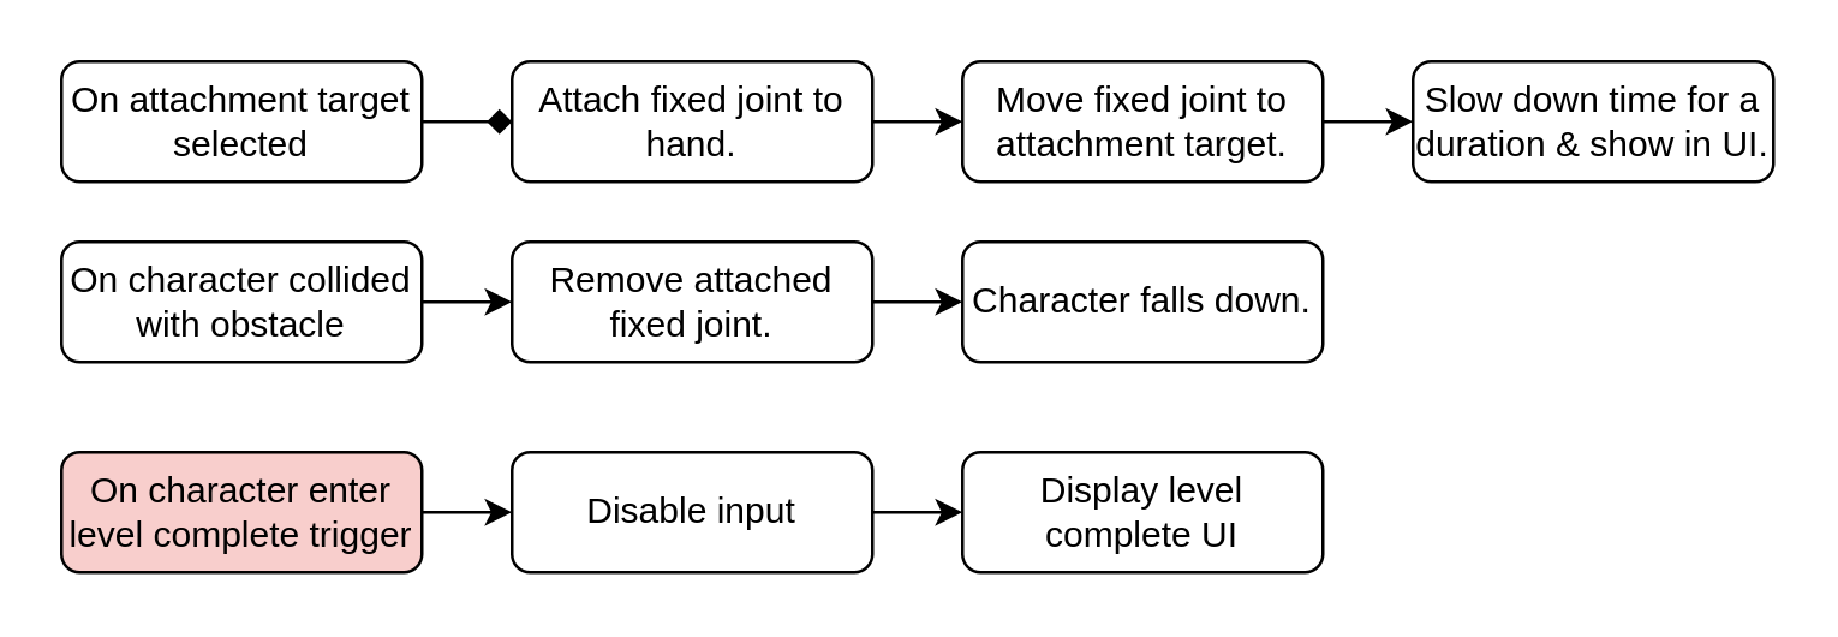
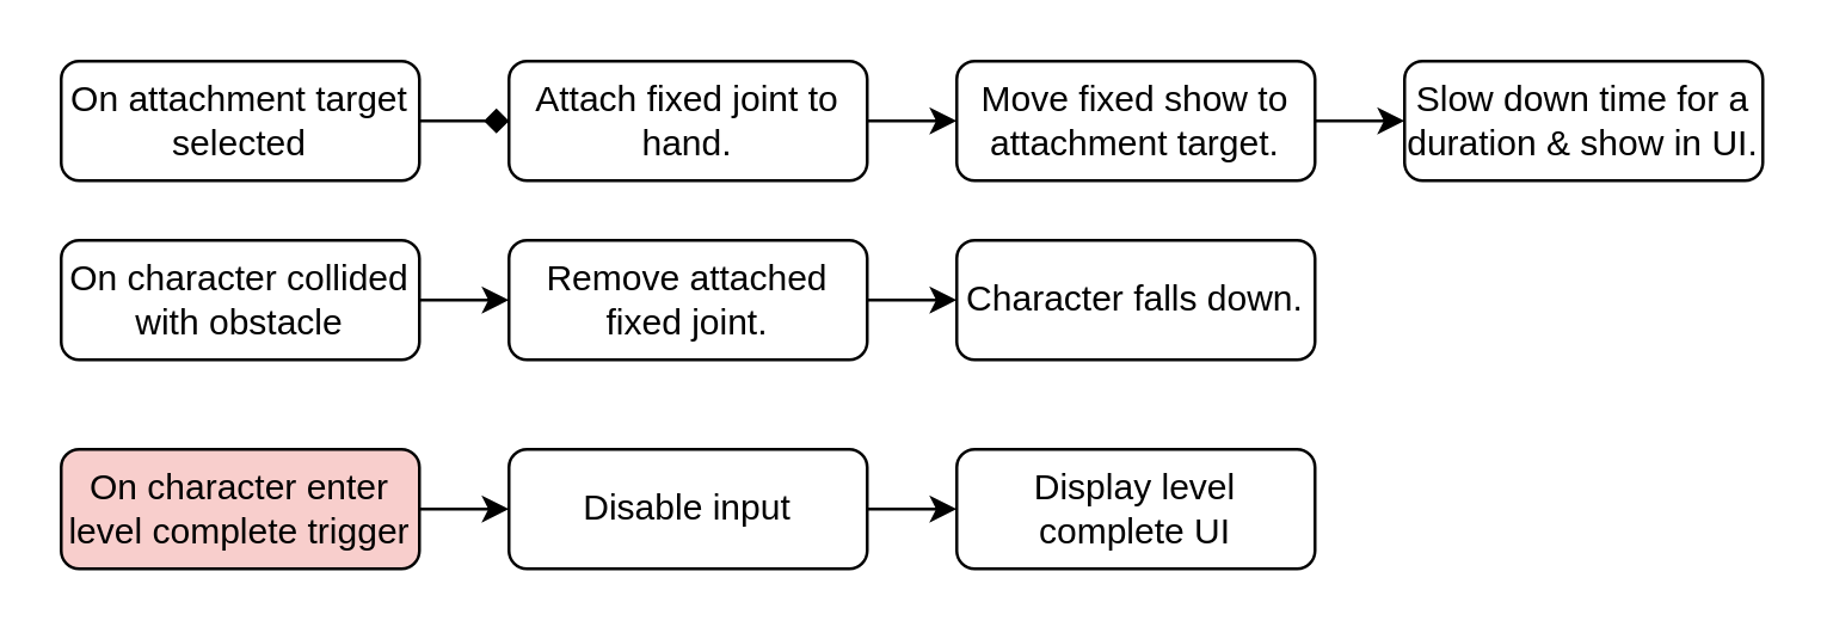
- <mxCell id="7" value="Move fixed joint to attachment target." style="rounded=1;whiteSpace=wrap;html=1;fontSize=12;glass=0;strokeWidth=1;shadow=0;" vertex="1" parent="1"><mxGeometry x="320" y="20" width="120" height="40" as="geometry" /></mxCell>
+ <mxCell id="7" value="Move fixed show to attachment target." style="rounded=1;whiteSpace=wrap;html=1;fontSize=12;glass=0;strokeWidth=1;shadow=0;" vertex="1" parent="1"><mxGeometry x="320" y="20" width="120" height="40" as="geometry" /></mxCell>
